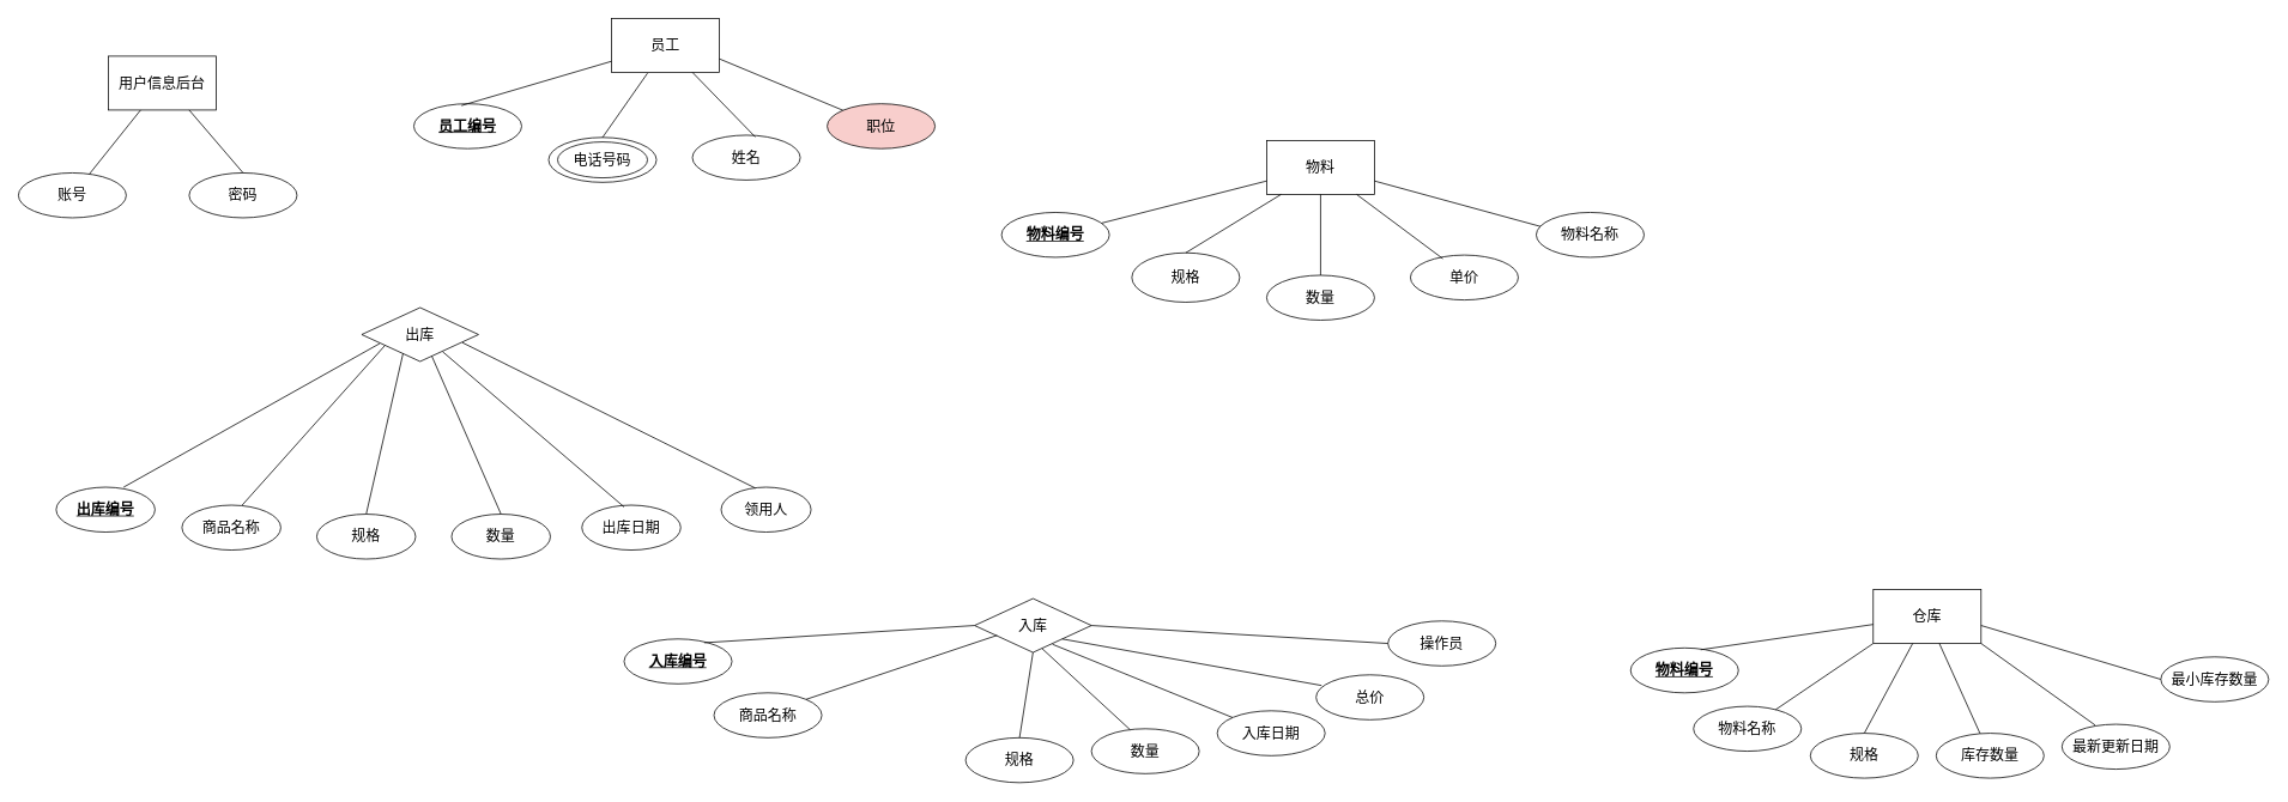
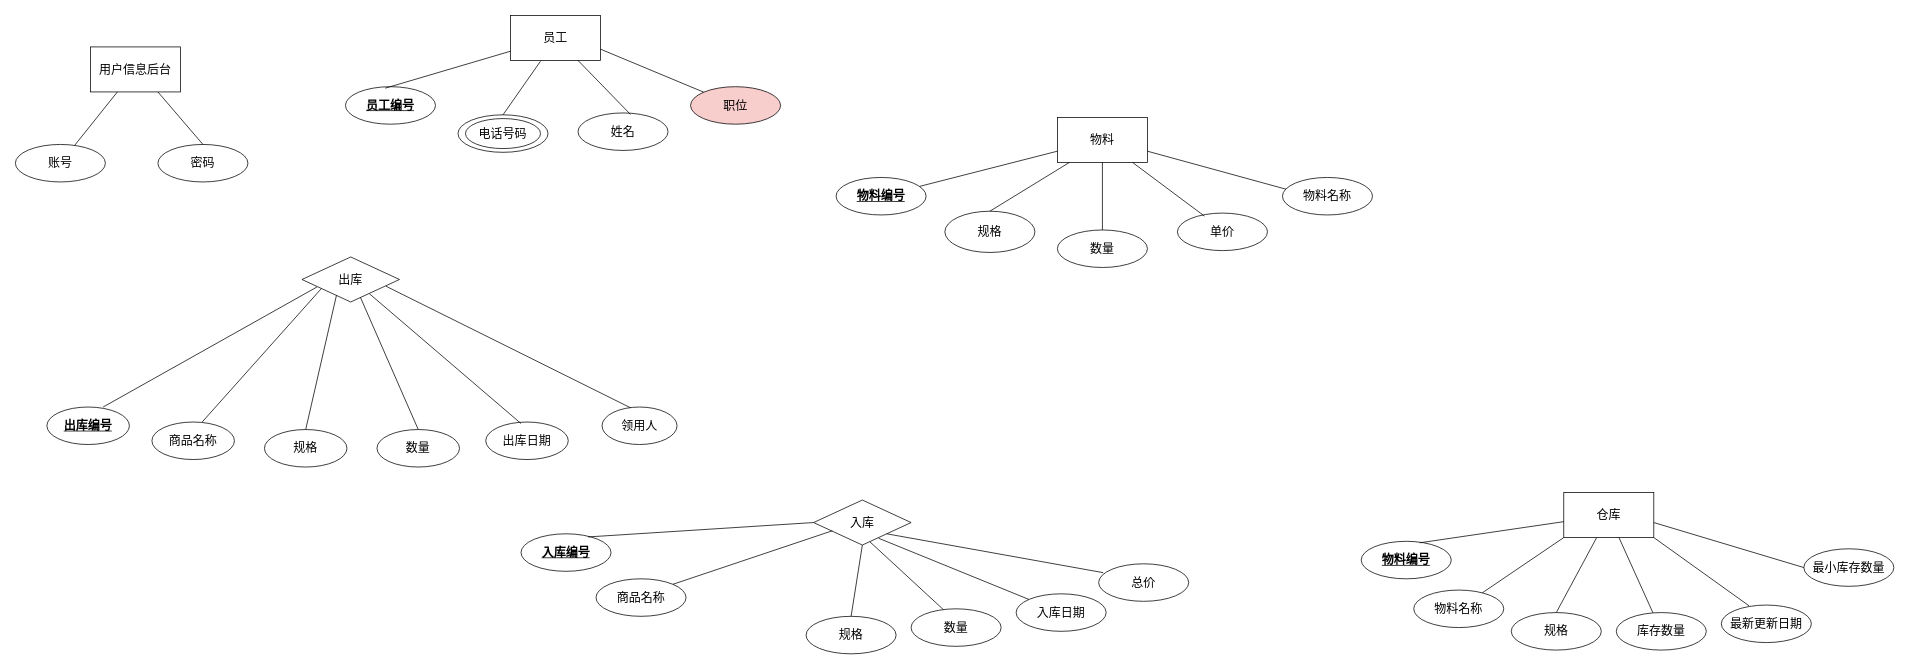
- <mxCell id="51" value="" style="endArrow=none;html=1;entryX=0;entryY=0.5;entryDx=0;entryDy=0;exitX=1;exitY=0.5;exitDx=0;exitDy=0;fontSize=16;fontStyle=0" edge="1" source="24" target="42" parent="1"><mxGeometry width="50" height="50" relative="1" as="geometry"><mxPoint x="1374" y="741" as="sourcePoint" /><mxPoint x="1424" y="691" as="targetPoint" /></mxGeometry></mxCell>
- <mxCell id="42" value="操作员" style="ellipse;whiteSpace=wrap;html=1;fontSize=16;fontStyle=0" vertex="1" parent="1"><mxGeometry x="1544" y="691" width="120" height="50" as="geometry" /></mxCell>
